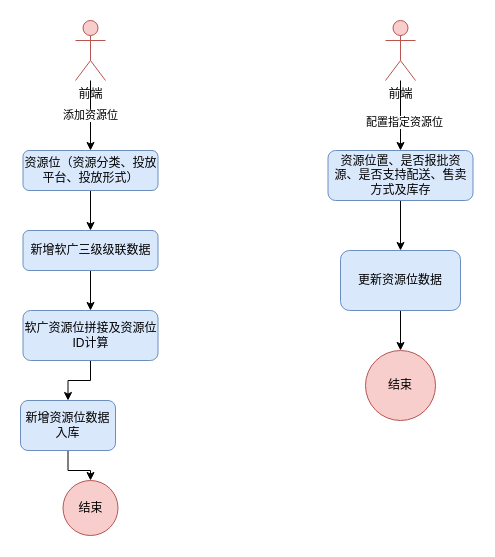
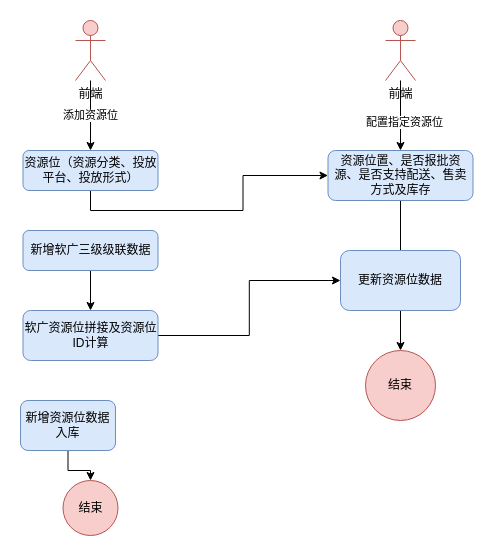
- <mxCell id="4" style="edgeStyle=orthogonalEdgeStyle;rounded=0;orthogonalLoop=1;jettySize=auto;html=1;exitX=0.5;exitY=1;exitDx=0;exitDy=0;" edge="1" parent="1" source="5" target="7"><mxGeometry relative="1" as="geometry" /></mxCell>
+ <mxCell id="4" style="edgeStyle=orthogonalEdgeStyle;rounded=0;orthogonalLoop=1;jettySize=auto;html=1;exitX=0.5;exitY=1;exitDx=0;exitDy=0;" edge="1" parent="1" source="5" target="17"><mxGeometry relative="1" as="geometry" /></mxCell>
- <mxCell id="16" style="edgeStyle=orthogonalEdgeStyle;rounded=0;orthogonalLoop=1;jettySize=auto;html=1;exitX=0.5;exitY=1;exitDx=0;exitDy=0;entryX=0.5;entryY=0;entryDx=0;entryDy=0;" edge="1" parent="1" source="17" target="20"><mxGeometry relative="1" as="geometry" /></mxCell>
+ <mxCell id="16" style="edgeStyle=orthogonalEdgeStyle;rounded=0;orthogonalLoop=1;jettySize=auto;html=1;exitX=0.5;exitY=1;exitDx=0;exitDy=0;entryX=0.5;entryY=0;entryDx=0;entryDy=0;endArrow=none;" edge="1" parent="1" source="17" target="20"><mxGeometry relative="1" as="geometry" /></mxCell>
- <mxCell id="8" style="edgeStyle=orthogonalEdgeStyle;rounded=0;orthogonalLoop=1;jettySize=auto;html=1;" edge="1" parent="1" source="9" target="11"><mxGeometry relative="1" as="geometry" /></mxCell>
+ <mxCell id="8" style="edgeStyle=orthogonalEdgeStyle;rounded=0;orthogonalLoop=1;jettySize=auto;html=1;" edge="1" parent="1" source="9" target="20"><mxGeometry relative="1" as="geometry" /></mxCell>
